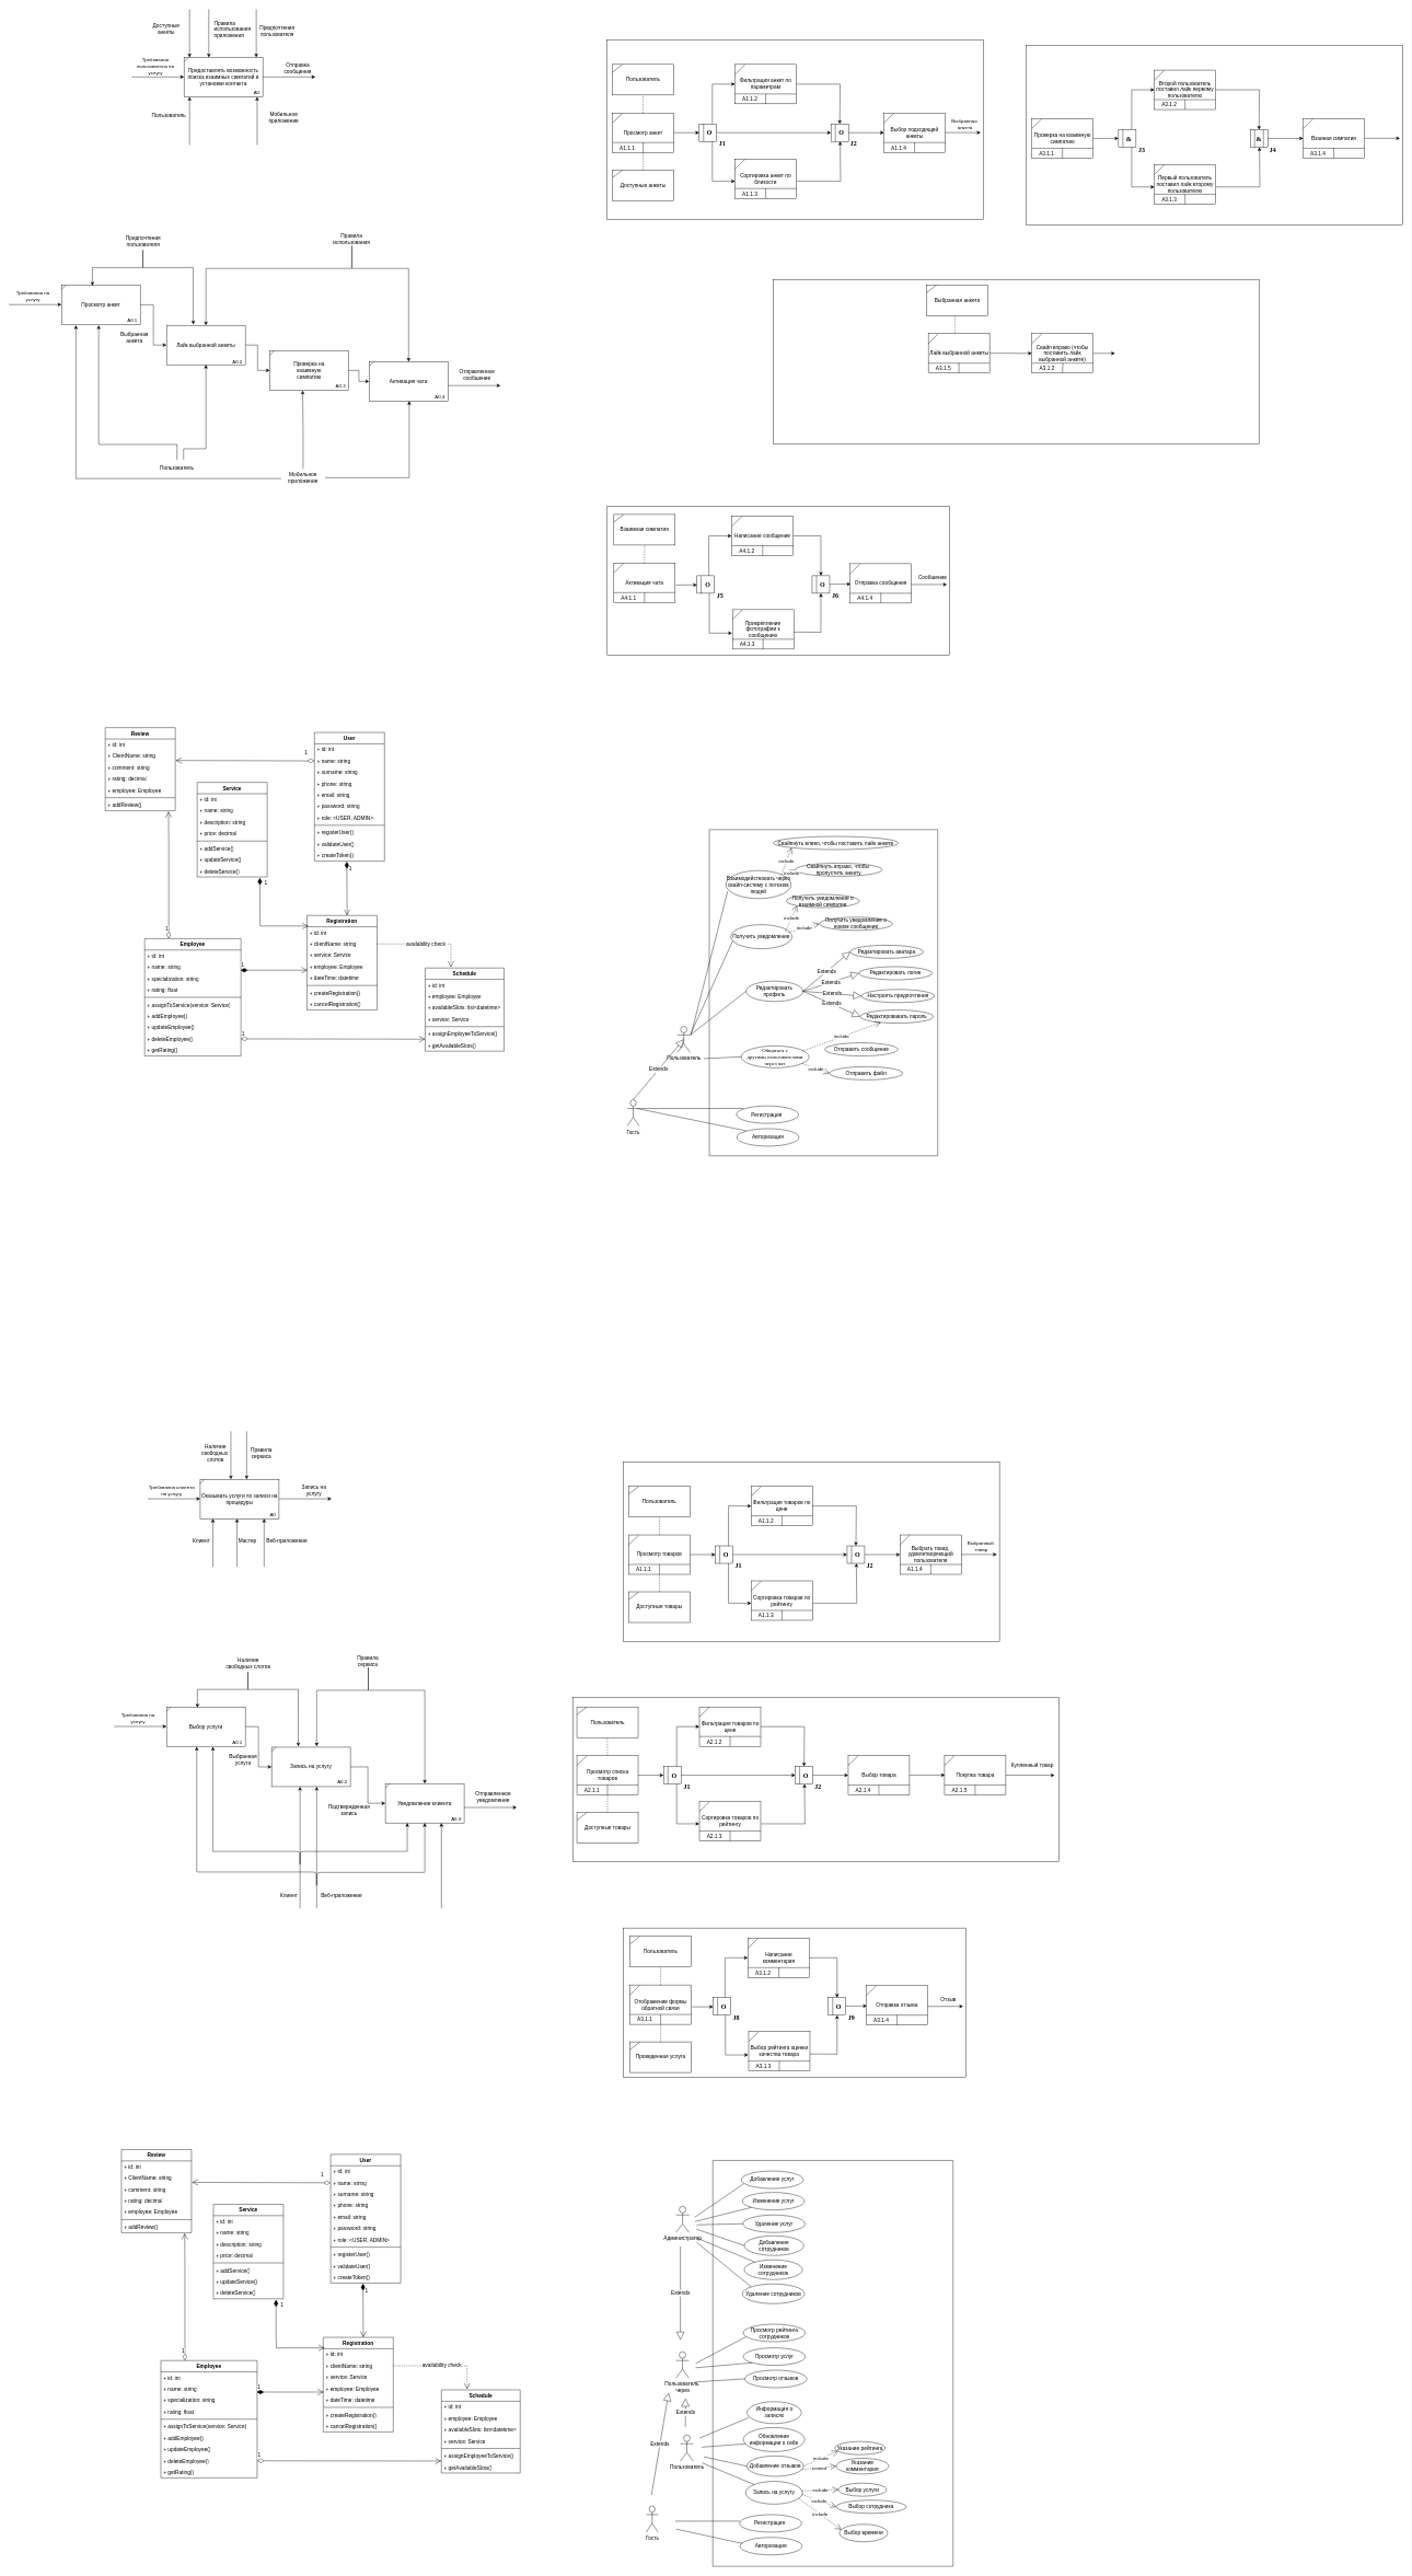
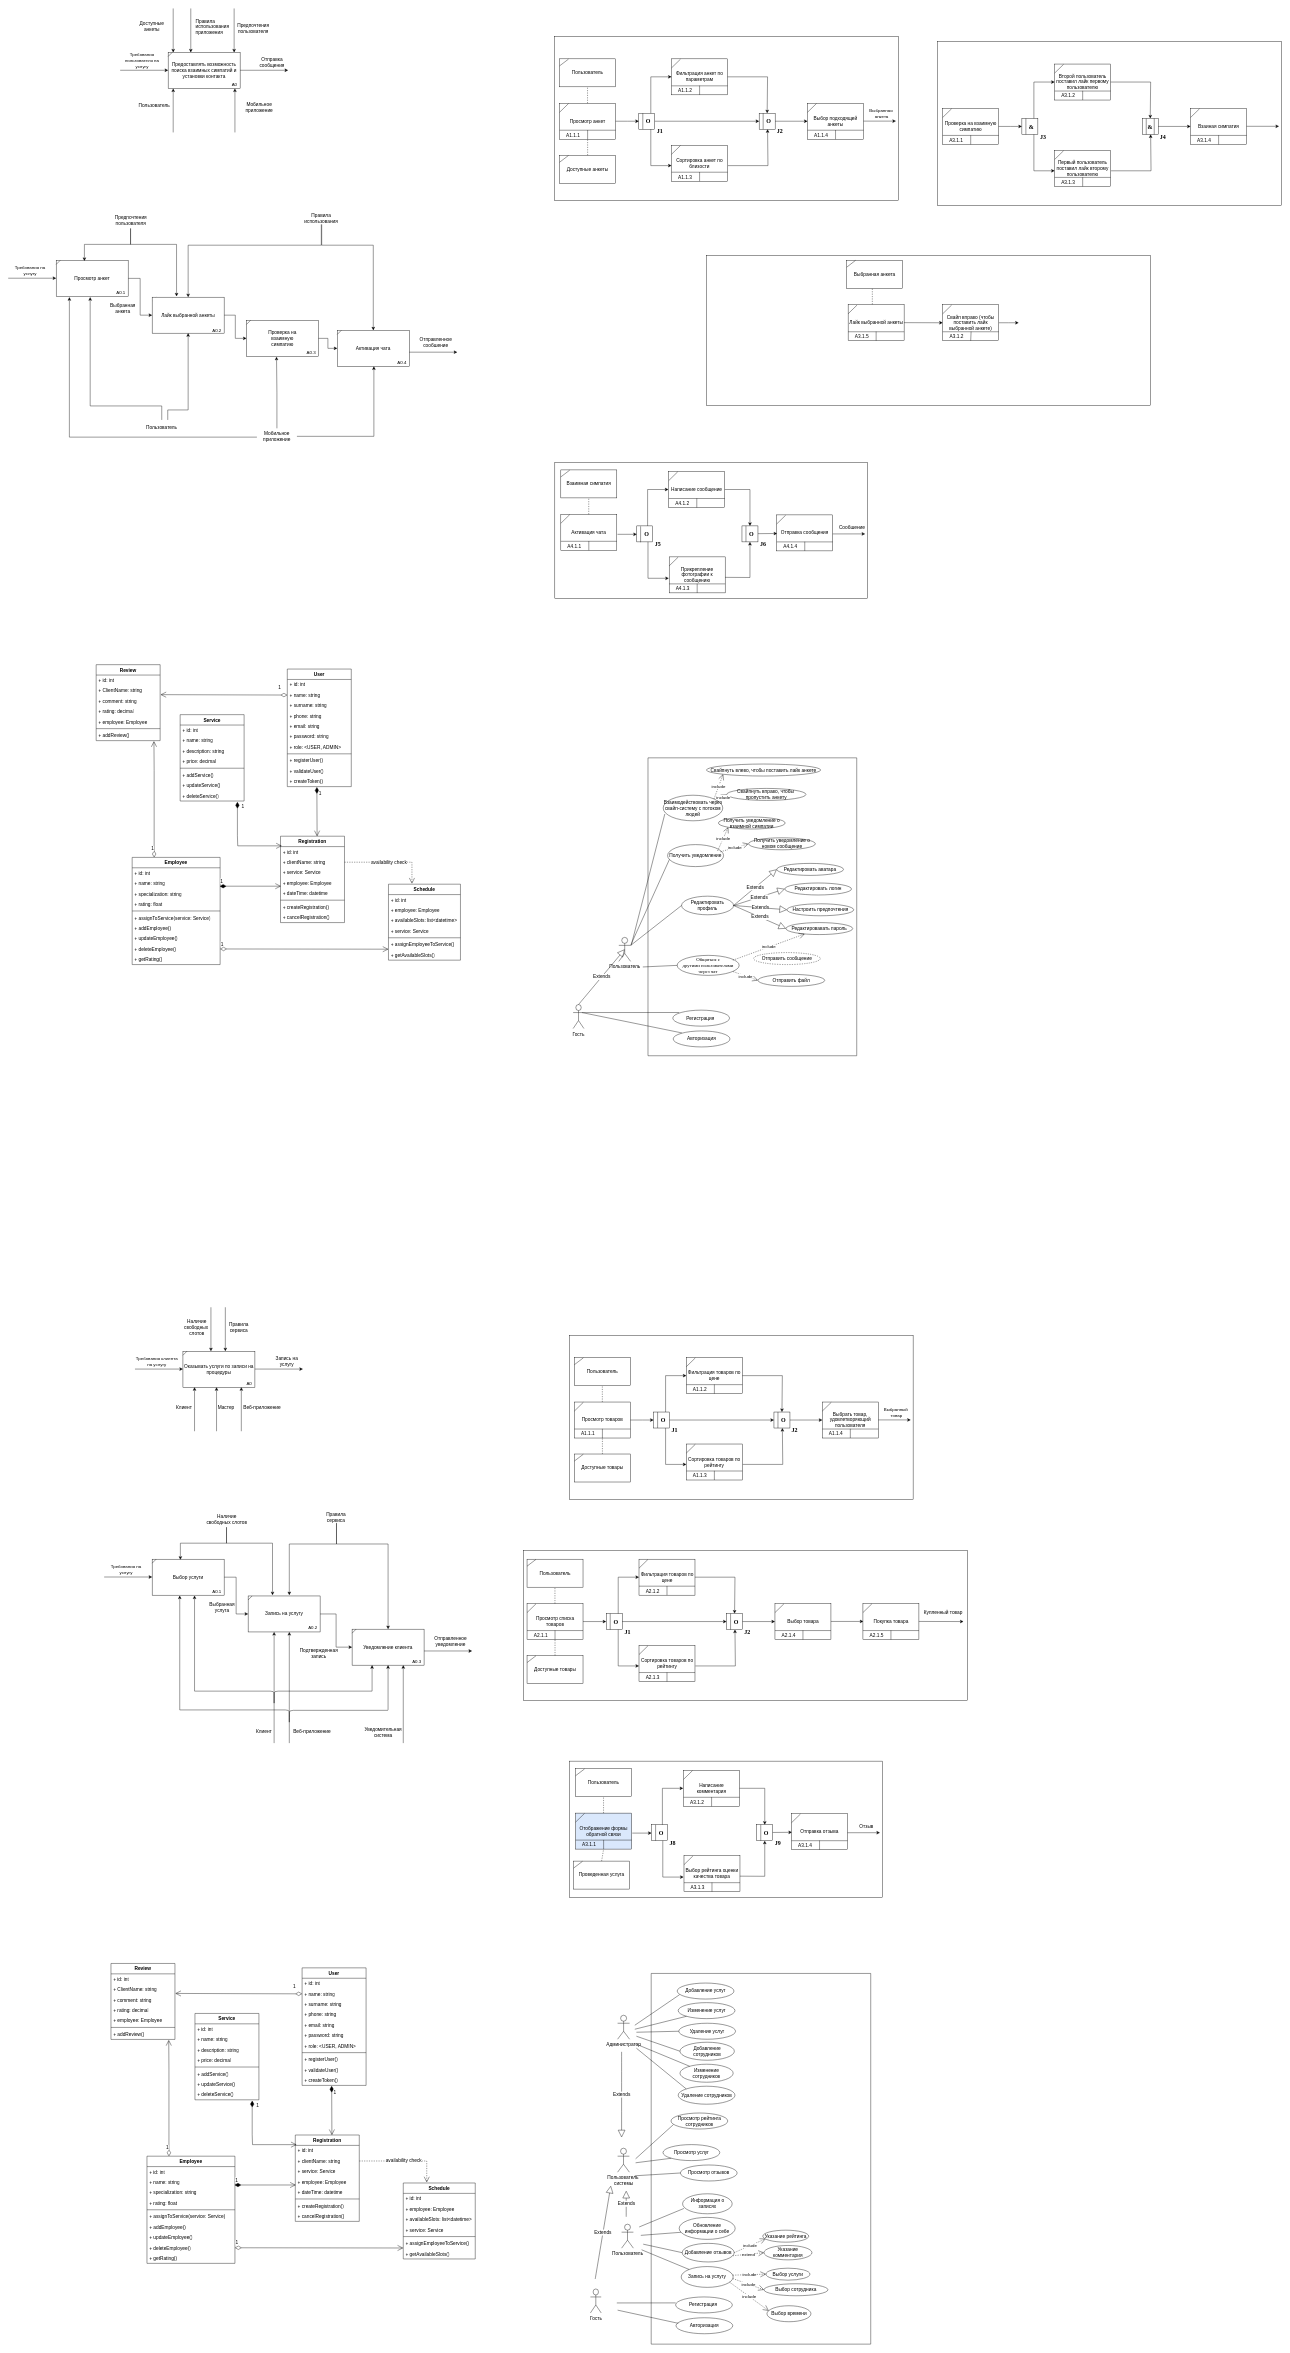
- <mxCell id="593" value="Отправить сообщение" style="ellipse;whiteSpace=wrap;html=1;" vertex="1" parent="1"><mxGeometry x="1884" y="2381" width="167" height="30" as="geometry" /></mxCell>
+ <mxCell id="593" value="Отправить сообщение" style="ellipse;whiteSpace=wrap;html=1;dashed=1;" vertex="1" parent="1"><mxGeometry x="1884" y="2381" width="167" height="30" as="geometry" /></mxCell>
+ <mxCell id="228" value="Уведомительная система" style="text;html=1;align=center;verticalAlign=middle;whiteSpace=wrap;rounded=0;" parent="1" vertex="1"><mxGeometry x="908" y="4316.18" width="100" height="31.82" as="geometry" /></mxCell>
- <mxCell id="342" value="Отображение формы обратной связи" style="rounded=0;whiteSpace=wrap;html=1;" parent="1" vertex="1"><mxGeometry x="1439" y="4533" width="140" height="90" as="geometry" /></mxCell>
+ <mxCell id="342" value="Отображение формы обратной связи" style="rounded=0;whiteSpace=wrap;html=1;fillColor=#dae8fc;" parent="1" vertex="1"><mxGeometry x="1439" y="4533" width="140" height="90" as="geometry" /></mxCell>
- <mxCell id="347" value="Проведенная услуга" style="rounded=0;whiteSpace=wrap;html=1;" parent="1" vertex="1"><mxGeometry x="1439" y="4663" width="140" height="70" as="geometry" /></mxCell>
+ <mxCell id="347" value="Проведенная услуга" style="rounded=0;whiteSpace=wrap;html=1;" parent="1" vertex="1"><mxGeometry x="1434" y="4653" width="140" height="70" as="geometry" /></mxCell>
- <mxCell id="451" value="Просмотр рейтинга сотрудников" style="ellipse;whiteSpace=wrap;html=1;" parent="1" vertex="1"><mxGeometry x="1697.5" y="5308" width="142" height="40" as="geometry" /></mxCell>
+ <mxCell id="451" value="Просмотр рейтинга сотрудников" style="ellipse;whiteSpace=wrap;html=1;" parent="1" vertex="1"><mxGeometry x="1677.5" y="5283" width="142" height="40" as="geometry" /></mxCell>
- <mxCell id="453" value="Просмотр услуг" style="ellipse;whiteSpace=wrap;html=1;" parent="1" vertex="1"><mxGeometry x="1697.5" y="5362" width="142" height="40" as="geometry" /></mxCell>
+ <mxCell id="453" value="Просмотр услуг" style="ellipse;whiteSpace=wrap;html=1;" parent="1" vertex="1"><mxGeometry x="1657.5" y="5362" width="142" height="40" as="geometry" /></mxCell>
- <mxCell id="449" value="Пользователь&amp;nbsp;&lt;div&gt;через&lt;/div&gt;" style="shape=umlActor;verticalLabelPosition=bottom;verticalAlign=top;html=1;outlineConnect=0;" parent="1" vertex="1"><mxGeometry x="1544" y="5371" width="29.5" height="60" as="geometry" /></mxCell>
+ <mxCell id="449" value="Пользователь&amp;nbsp;&lt;div&gt;системы&lt;/div&gt;" style="shape=umlActor;verticalLabelPosition=bottom;verticalAlign=top;html=1;outlineConnect=0;" parent="1" vertex="1"><mxGeometry x="1544" y="5371" width="29.5" height="60" as="geometry" /></mxCell>
